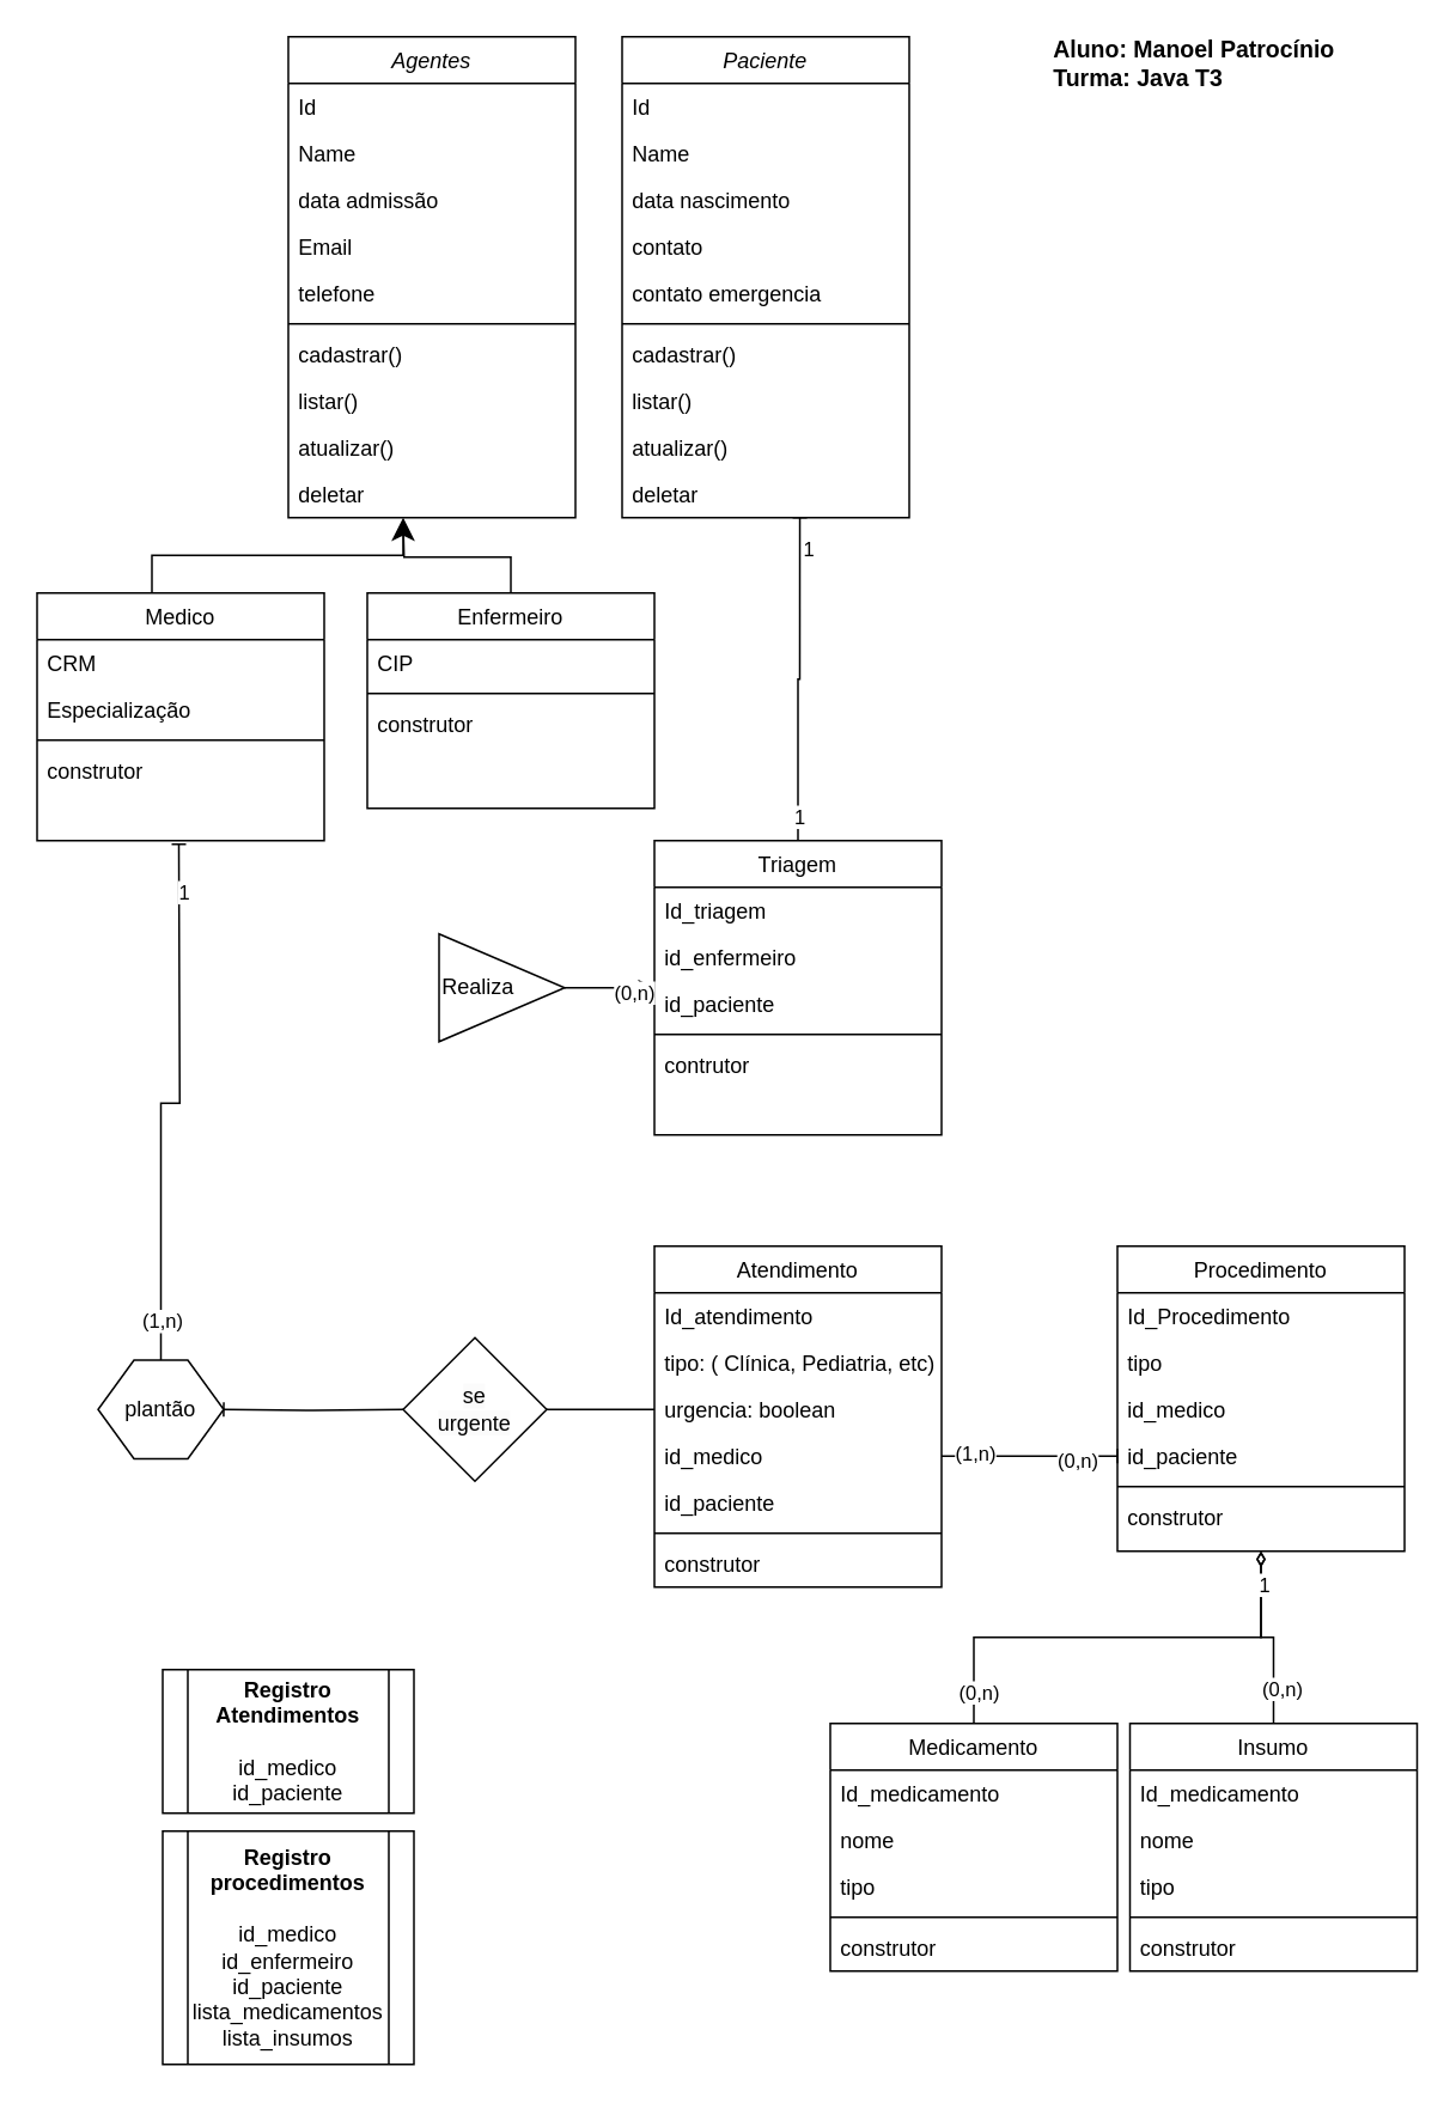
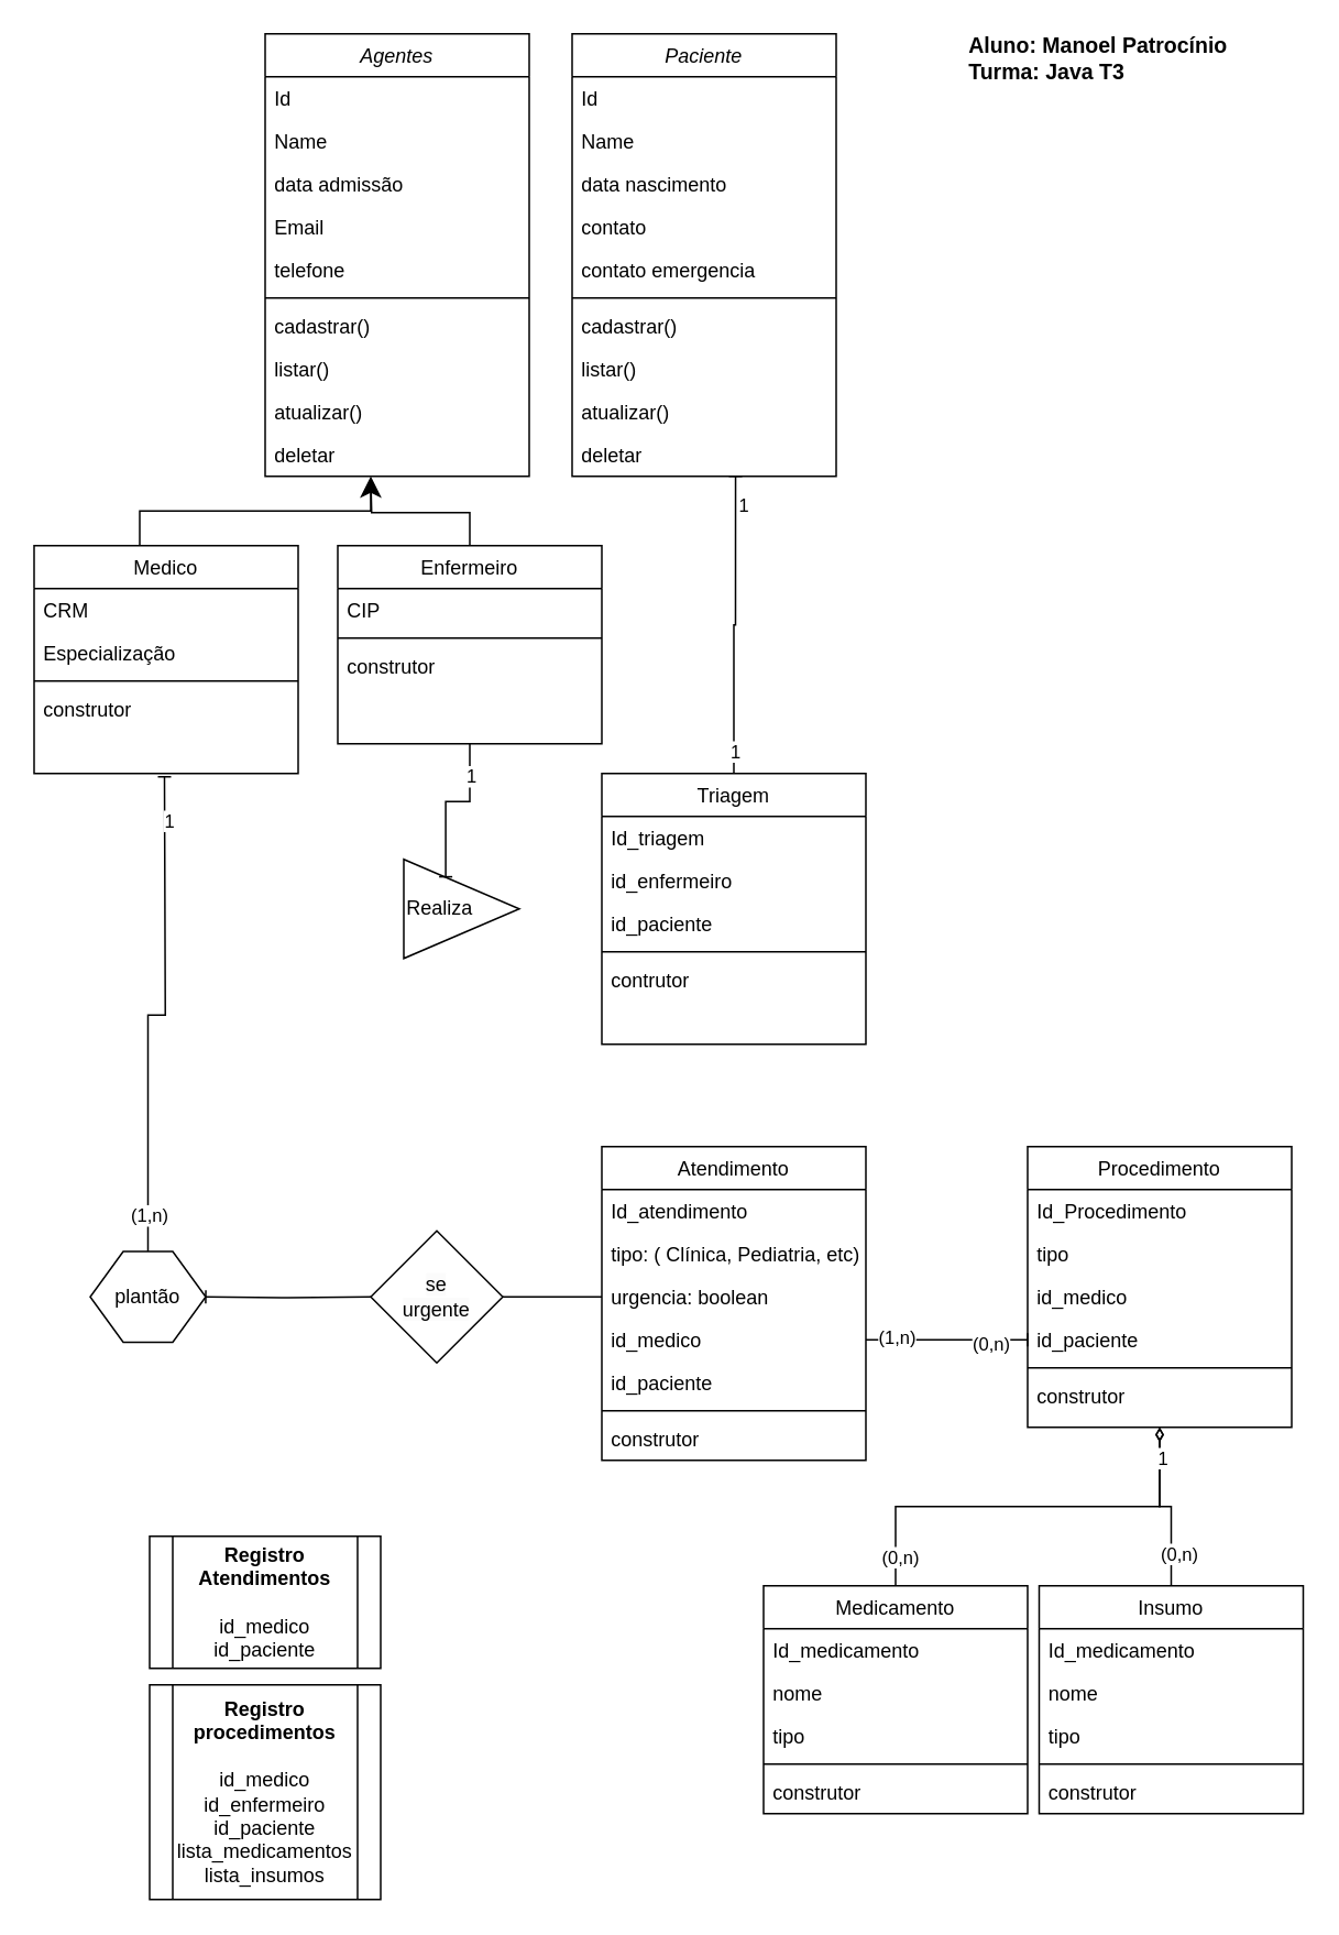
+ <mxCell id="83" style="edgeStyle=orthogonalEdgeStyle;rounded=0;orthogonalLoop=1;jettySize=auto;html=1;entryX=0.363;entryY=0.176;entryDx=0;entryDy=0;entryPerimeter=0;endArrow=baseDash;endFill=0;" parent="1" source="72" target="38" edge="1"><mxGeometry relative="1" as="geometry"><mxPoint x="284" y="500" as="targetPoint" /></mxGeometry></mxCell>
+ <mxCell id="84" value="1&lt;br&gt;" style="edgeLabel;html=1;align=center;verticalAlign=middle;resizable=0;points=[];" parent="83" vertex="1" connectable="0"><mxGeometry x="-0.594" relative="1" as="geometry"><mxPoint as="offset" /></mxGeometry></mxCell>
- <mxCell id="36" style="edgeStyle=orthogonalEdgeStyle;rounded=0;orthogonalLoop=1;jettySize=auto;html=1;" parent="1" source="38" target="19" edge="1"><mxGeometry relative="1" as="geometry" /></mxCell>
- <mxCell id="37" value="(0,n)" style="edgeLabel;html=1;align=center;verticalAlign=middle;resizable=0;points=[];" parent="36" vertex="1" connectable="0"><mxGeometry x="0.529" y="-2" relative="1" as="geometry"><mxPoint as="offset" /></mxGeometry></mxCell>
